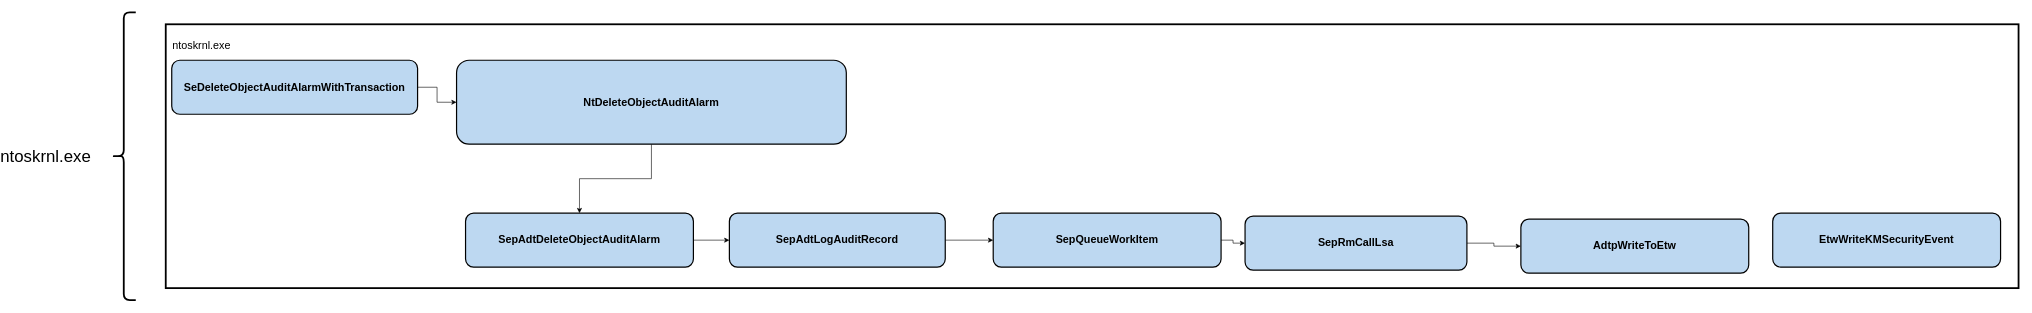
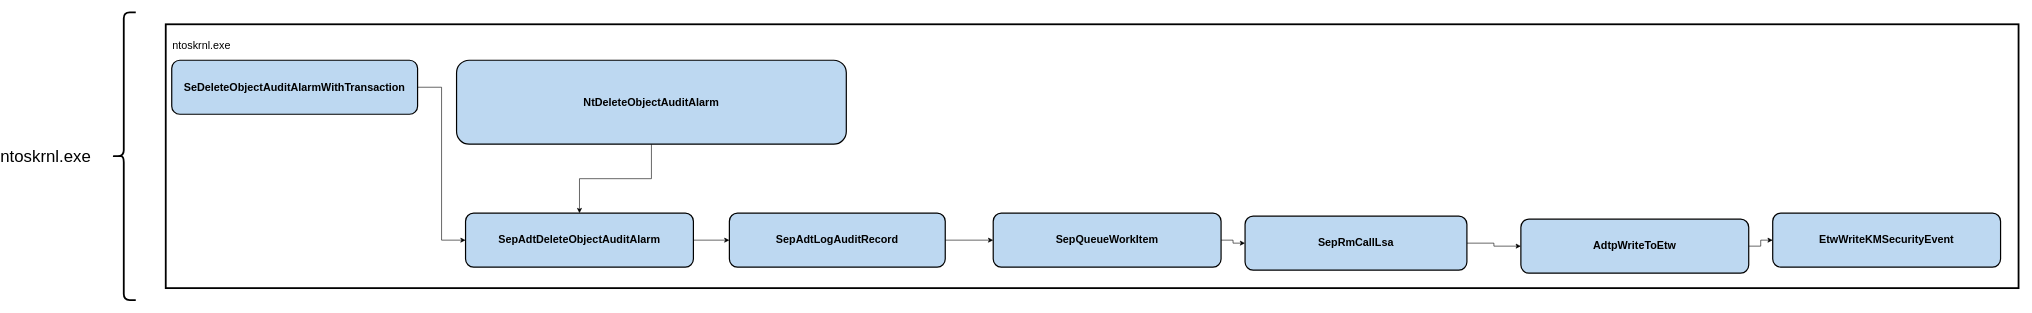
- <mxCell id="11" style="edgeStyle=orthogonalEdgeStyle;rounded=0;orthogonalLoop=1;jettySize=auto;html=1;exitX=1;exitY=0.5;exitDx=0;exitDy=0;" edge="1" parent="1" source="12" target="20"><mxGeometry relative="1" as="geometry" /></mxCell>
+ <mxCell id="11" style="edgeStyle=orthogonalEdgeStyle;rounded=0;orthogonalLoop=1;jettySize=auto;html=1;exitX=1;exitY=0.5;exitDx=0;exitDy=0;entryX=0;entryY=0.5;entryDx=0;entryDy=0;" edge="1" parent="1" source="12" target="10"><mxGeometry relative="1" as="geometry" /></mxCell>
+ <mxCell id="15" style="edgeStyle=orthogonalEdgeStyle;rounded=0;orthogonalLoop=1;jettySize=auto;html=1;entryX=0;entryY=0.5;entryDx=0;entryDy=0;" edge="1" parent="1" source="16" target="17"><mxGeometry relative="1" as="geometry" /></mxCell>
